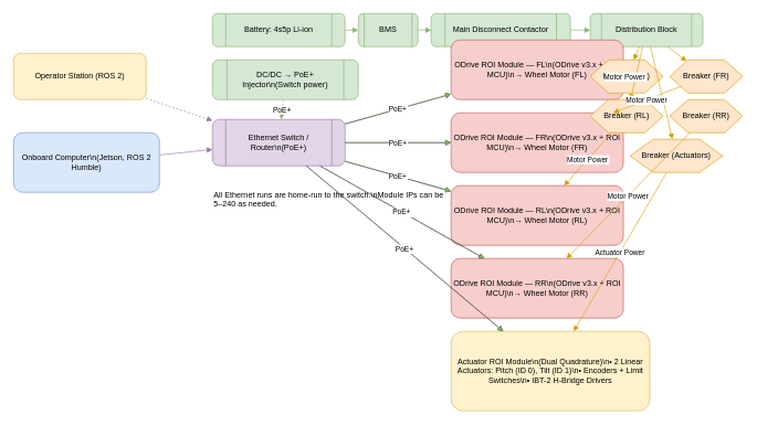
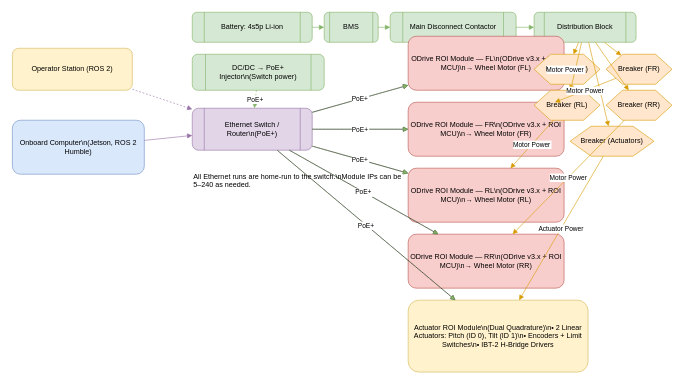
+ <mxCell id="33" style="endArrow=block;endFill=1;strokeColor=#d79b00;" edge="1" parent="1" source="8" target="28"><mxGeometry relative="1" as="geometry" /></mxCell>
